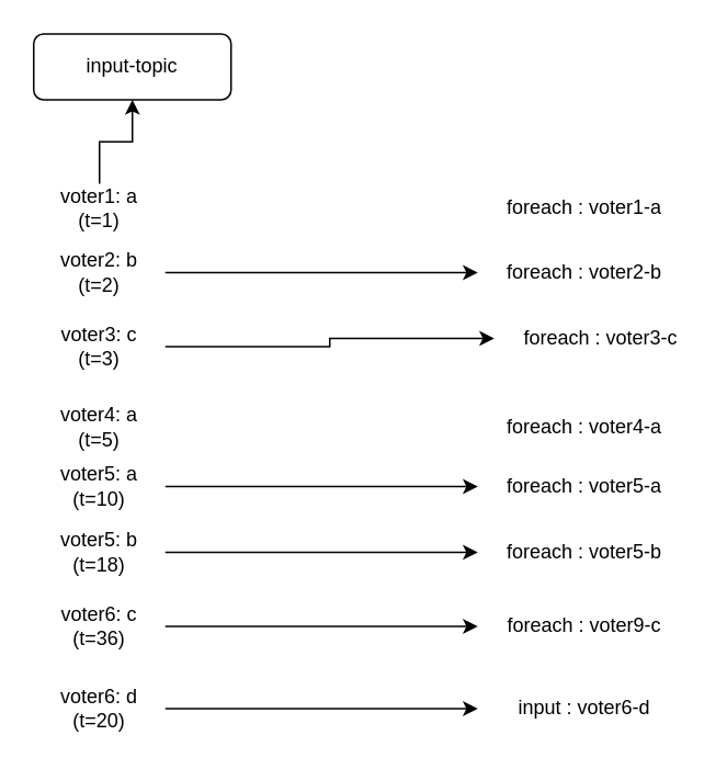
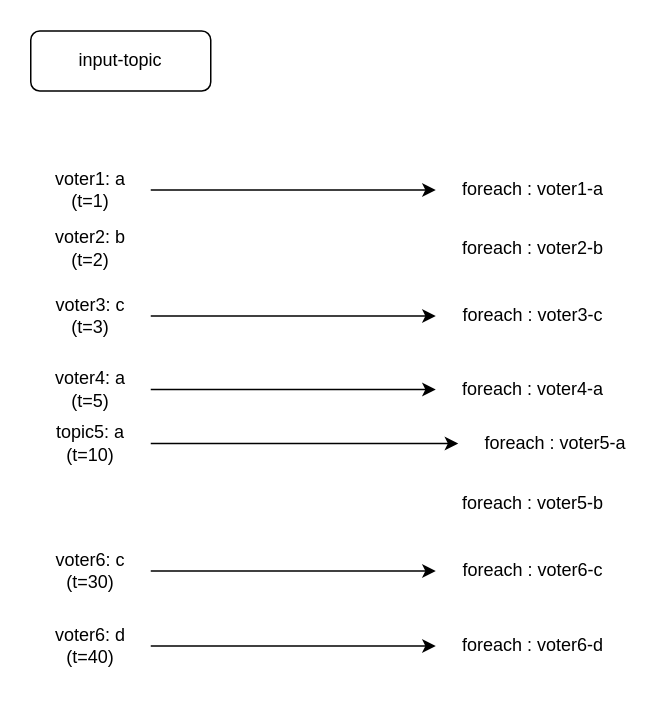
- <mxCell id="3" style="edgeStyle=orthogonalEdgeStyle;rounded=0;orthogonalLoop=1;jettySize=auto;html=1;" parent="1" source="4" target="2" edge="1"><mxGeometry relative="1" as="geometry" /></mxCell>
+ <mxCell id="3" style="edgeStyle=orthogonalEdgeStyle;rounded=0;orthogonalLoop=1;jettySize=auto;html=1;entryX=0;entryY=0.5;entryDx=0;entryDy=0;" parent="1" source="4" target="5" edge="1"><mxGeometry relative="1" as="geometry" /></mxCell>
- <mxCell id="6" style="edgeStyle=orthogonalEdgeStyle;rounded=0;orthogonalLoop=1;jettySize=auto;html=1;entryX=0;entryY=0.5;entryDx=0;entryDy=0;" parent="1" source="7" target="8" edge="1"><mxGeometry relative="1" as="geometry" /></mxCell>
- <mxCell id="11" value="foreach : voter3-c" style="text;html=1;align=center;verticalAlign=middle;whiteSpace=wrap;rounded=0;fontColor=#000000;" parent="1" vertex="1"><mxGeometry x="300" y="190" width="130" height="30" as="geometry" /></mxCell>
+ <mxCell id="11" value="foreach : voter3-c" style="text;html=1;align=center;verticalAlign=middle;whiteSpace=wrap;rounded=0;fontColor=#000000;" parent="1" vertex="1"><mxGeometry x="290" y="195" width="130" height="30" as="geometry" /></mxCell>
+ <mxCell id="12" style="edgeStyle=orthogonalEdgeStyle;rounded=0;orthogonalLoop=1;jettySize=auto;html=1;entryX=0;entryY=0.5;entryDx=0;entryDy=0;" parent="1" source="13" target="14" edge="1"><mxGeometry relative="1" as="geometry" /></mxCell>
- <mxCell id="16" value="voter5: a&lt;div&gt;(t=10)&lt;/div&gt;" style="text;html=1;align=center;verticalAlign=middle;whiteSpace=wrap;rounded=0;fontColor=#000000;" parent="1" vertex="1"><mxGeometry x="20" y="280" width="80" height="30" as="geometry" /></mxCell>
+ <mxCell id="16" value="topic5: a&lt;div&gt;(t=10)&lt;/div&gt;" style="text;html=1;align=center;verticalAlign=middle;whiteSpace=wrap;rounded=0;fontColor=#000000;" parent="1" vertex="1"><mxGeometry x="20" y="280" width="80" height="30" as="geometry" /></mxCell>
- <mxCell id="17" value="foreach : voter5-a" style="text;html=1;align=center;verticalAlign=middle;whiteSpace=wrap;rounded=0;fontColor=#000000;" parent="1" vertex="1"><mxGeometry x="290" y="280" width="130" height="30" as="geometry" /></mxCell>
+ <mxCell id="17" value="foreach : voter5-a" style="text;html=1;align=center;verticalAlign=middle;whiteSpace=wrap;rounded=0;fontColor=#000000;" parent="1" vertex="1"><mxGeometry x="305" y="280" width="130" height="30" as="geometry" /></mxCell>
- <mxCell id="19" value="voter5: b&lt;div&gt;(t=18)&lt;/div&gt;" style="text;html=1;align=center;verticalAlign=middle;whiteSpace=wrap;rounded=0;fontColor=#000000;" parent="1" vertex="1"><mxGeometry x="20" y="320" width="80" height="30" as="geometry" /></mxCell>
- <mxCell id="18" style="edgeStyle=orthogonalEdgeStyle;rounded=0;orthogonalLoop=1;jettySize=auto;html=1;entryX=0;entryY=0.5;entryDx=0;entryDy=0;" parent="1" source="19" target="20" edge="1"><mxGeometry relative="1" as="geometry" /></mxCell>
- <mxCell id="22" value="voter6: c&lt;div&gt;(t=36)&lt;/div&gt;" style="text;html=1;align=center;verticalAlign=middle;whiteSpace=wrap;rounded=0;fontColor=#000000;" parent="1" vertex="1"><mxGeometry x="20" y="365" width="80" height="30" as="geometry" /></mxCell>
+ <mxCell id="22" value="voter6: c&lt;div&gt;(t=30)&lt;/div&gt;" style="text;html=1;align=center;verticalAlign=middle;whiteSpace=wrap;rounded=0;fontColor=#000000;" parent="1" vertex="1"><mxGeometry x="20" y="365" width="80" height="30" as="geometry" /></mxCell>
- <mxCell id="23" value="foreach : voter9-c" style="text;html=1;align=center;verticalAlign=middle;whiteSpace=wrap;rounded=0;fontColor=#000000;" parent="1" vertex="1"><mxGeometry x="290" y="365" width="130" height="30" as="geometry" /></mxCell>
+ <mxCell id="23" value="foreach : voter6-c" style="text;html=1;align=center;verticalAlign=middle;whiteSpace=wrap;rounded=0;fontColor=#000000;" parent="1" vertex="1"><mxGeometry x="290" y="365" width="130" height="30" as="geometry" /></mxCell>
- <mxCell id="25" value="voter6: d&lt;div&gt;(t=20)&lt;/div&gt;" style="text;html=1;align=center;verticalAlign=middle;whiteSpace=wrap;rounded=0;fontColor=#000000;" parent="1" vertex="1"><mxGeometry x="20" y="415" width="80" height="30" as="geometry" /></mxCell>
+ <mxCell id="25" value="voter6: d&lt;div&gt;(t=40)&lt;/div&gt;" style="text;html=1;align=center;verticalAlign=middle;whiteSpace=wrap;rounded=0;fontColor=#000000;" parent="1" vertex="1"><mxGeometry x="20" y="415" width="80" height="30" as="geometry" /></mxCell>
- <mxCell id="26" value="input : voter6-d" style="text;html=1;align=center;verticalAlign=middle;whiteSpace=wrap;rounded=0;fontColor=#000000;" parent="1" vertex="1"><mxGeometry x="290" y="415" width="130" height="30" as="geometry" /></mxCell>
+ <mxCell id="26" value="foreach : voter6-d" style="text;html=1;align=center;verticalAlign=middle;whiteSpace=wrap;rounded=0;fontColor=#000000;" parent="1" vertex="1"><mxGeometry x="290" y="415" width="130" height="30" as="geometry" /></mxCell>
